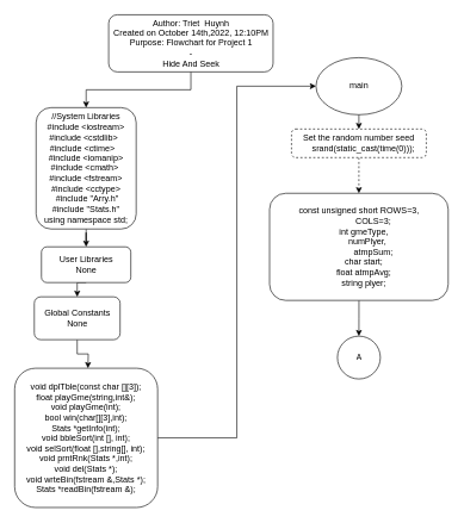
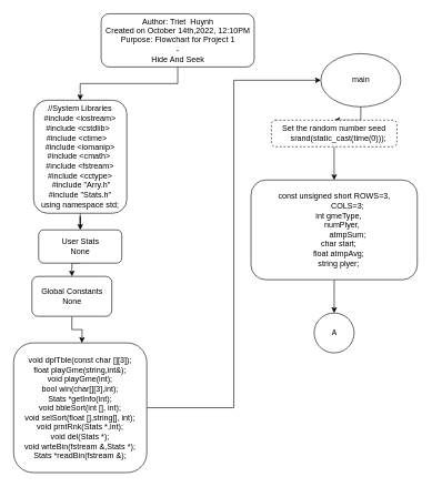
- <mxCell id="11" value="main" style="ellipse;whiteSpace=wrap;html=1;" parent="1" vertex="1"><mxGeometry x="441.51" y="80" width="120" height="80" as="geometry" /></mxCell>
+ <mxCell id="11" value="main" style="ellipse;whiteSpace=wrap;html=1;" parent="1" vertex="1"><mxGeometry x="481.51" y="80" width="120" height="80" as="geometry" /></mxCell>
- <mxCell id="14" value="" style="edgeStyle=orthogonalEdgeStyle;rounded=0;orthogonalLoop=1;jettySize=auto;html=1;dashed=1;" parent="1" source="15" target="18" edge="1"><mxGeometry relative="1" as="geometry" /></mxCell>
+ <mxCell id="14" value="" style="edgeStyle=orthogonalEdgeStyle;rounded=0;orthogonalLoop=1;jettySize=auto;html=1;" parent="1" source="15" target="18" edge="1"><mxGeometry relative="1" as="geometry" /></mxCell>
- <mxCell id="7" value="User Libraries&lt;br&gt;None" style="rounded=1;whiteSpace=wrap;html=1;" parent="1" vertex="1"><mxGeometry x="57.5" y="345" width="125" height="50" as="geometry" /></mxCell>
+ <mxCell id="7" value="User Stats&lt;br&gt;None" style="rounded=1;whiteSpace=wrap;html=1;" parent="1" vertex="1"><mxGeometry x="57.5" y="345" width="125" height="50" as="geometry" /></mxCell>
